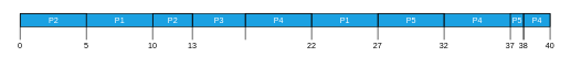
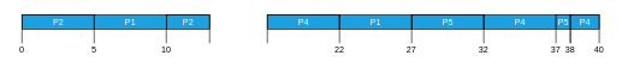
- <mxCell id="3" value="P3" style="strokeWidth=1;fontStyle=0;html=1;fillColor=#1ba1e2;strokeColor=#000000;fontColor=#ffffff;" vertex="1" parent="1"><mxGeometry x="290" y="20" width="80" height="20" as="geometry" /></mxCell>
- <mxCell id="13" value="13" style="text;html=1;strokeColor=none;fillColor=none;align=center;verticalAlign=middle;whiteSpace=wrap;rounded=0;" vertex="1" parent="1"><mxGeometry x="280" y="59" width="20" height="22" as="geometry" /></mxCell>
